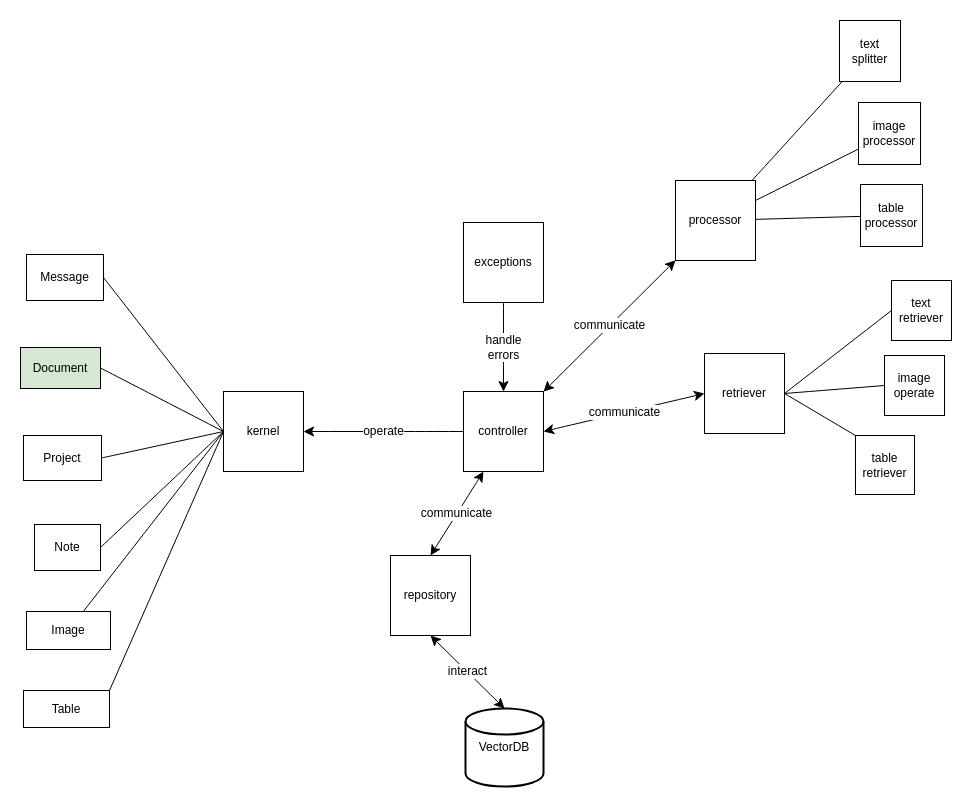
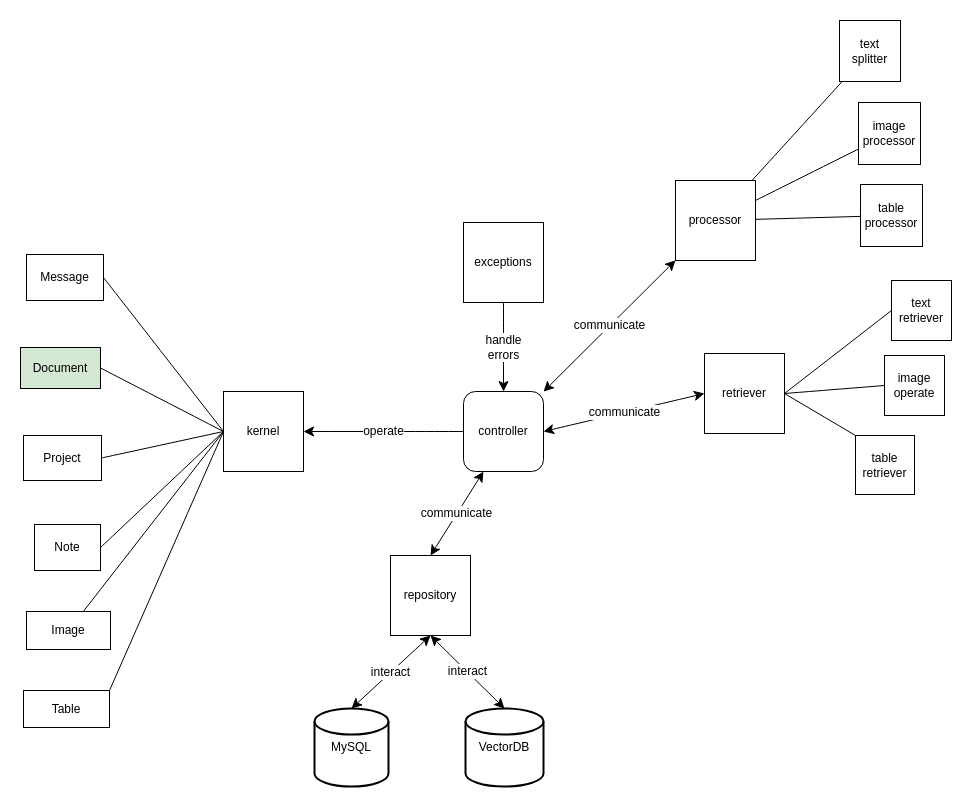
- <mxCell id="8" value="controller" style="whiteSpace=wrap;html=1;aspect=fixed;" parent="1" vertex="1"><mxGeometry x="463" y="391" width="80" height="80" as="geometry" /></mxCell>
+ <mxCell id="8" value="controller" style="whiteSpace=wrap;html=1;aspect=fixed;rounded=1;" parent="1" vertex="1"><mxGeometry x="463" y="391" width="80" height="80" as="geometry" /></mxCell>
+ <mxCell id="11" value="interact" style="edgeStyle=none;curved=1;rounded=0;orthogonalLoop=1;jettySize=auto;html=1;exitX=0.5;exitY=1;exitDx=0;exitDy=0;entryX=0.5;entryY=0;entryDx=0;entryDy=0;entryPerimeter=0;fontSize=12;startSize=8;endSize=8;startArrow=classic;startFill=1;" parent="1" source="10" target="9" edge="1"><mxGeometry relative="1" as="geometry" /></mxCell>
+ <mxCell id="9" value="MySQL" style="strokeWidth=2;html=1;shape=mxgraph.flowchart.database;whiteSpace=wrap;" parent="1" vertex="1"><mxGeometry x="314" y="708" width="74" height="78" as="geometry" /></mxCell>
